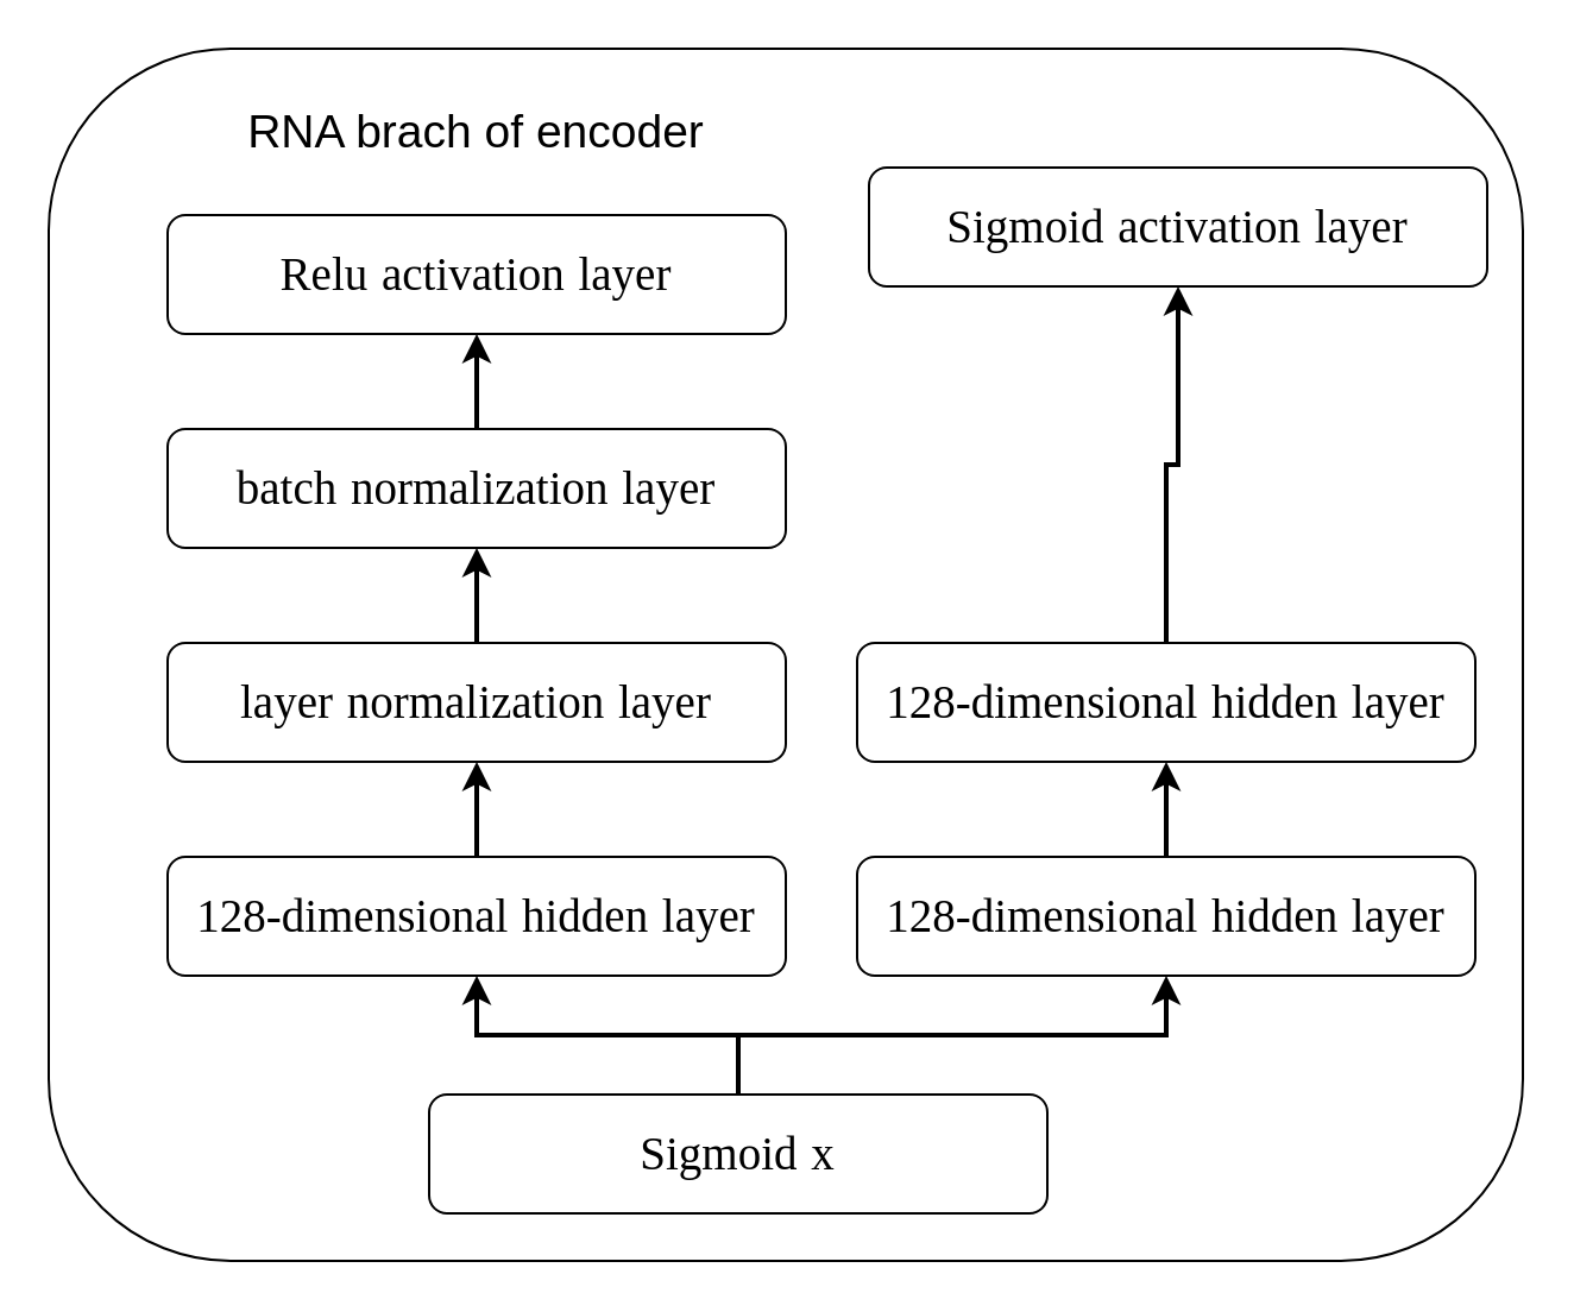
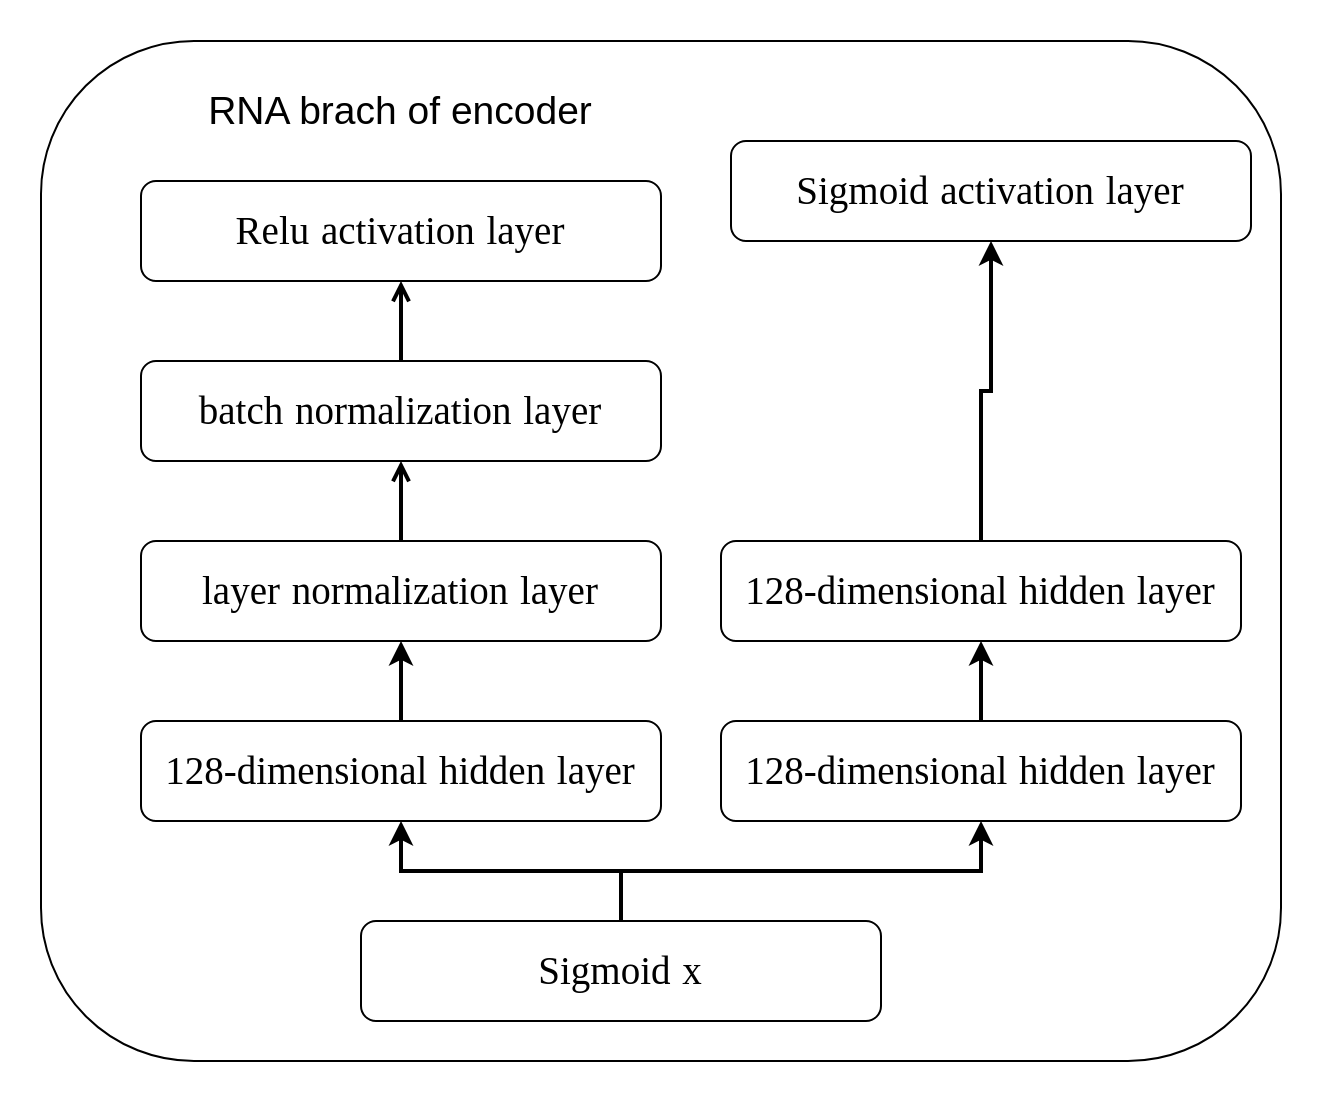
- <mxCell id="10" style="edgeStyle=orthogonalEdgeStyle;rounded=0;orthogonalLoop=1;jettySize=auto;html=1;exitX=0.5;exitY=0;exitDx=0;exitDy=0;entryX=0.5;entryY=1;entryDx=0;entryDy=0;strokeWidth=2;" parent="1" source="6" target="9" edge="1"><mxGeometry relative="1" as="geometry" /></mxCell>
+ <mxCell id="10" style="edgeStyle=orthogonalEdgeStyle;rounded=0;orthogonalLoop=1;jettySize=auto;html=1;exitX=0.5;exitY=0;exitDx=0;exitDy=0;entryX=0.5;entryY=1;entryDx=0;entryDy=0;strokeWidth=2;endArrow=open;" parent="1" source="6" target="9" edge="1"><mxGeometry relative="1" as="geometry" /></mxCell>
- <mxCell id="7" style="edgeStyle=orthogonalEdgeStyle;rounded=0;orthogonalLoop=1;jettySize=auto;html=1;exitX=0.5;exitY=0;exitDx=0;exitDy=0;entryX=0.5;entryY=1;entryDx=0;entryDy=0;strokeWidth=2;" parent="1" source="4" target="6" edge="1"><mxGeometry relative="1" as="geometry" /></mxCell>
+ <mxCell id="7" style="edgeStyle=orthogonalEdgeStyle;rounded=0;orthogonalLoop=1;jettySize=auto;html=1;exitX=0.5;exitY=0;exitDx=0;exitDy=0;entryX=0.5;entryY=1;entryDx=0;entryDy=0;strokeWidth=2;endArrow=open;" parent="1" source="4" target="6" edge="1"><mxGeometry relative="1" as="geometry" /></mxCell>
